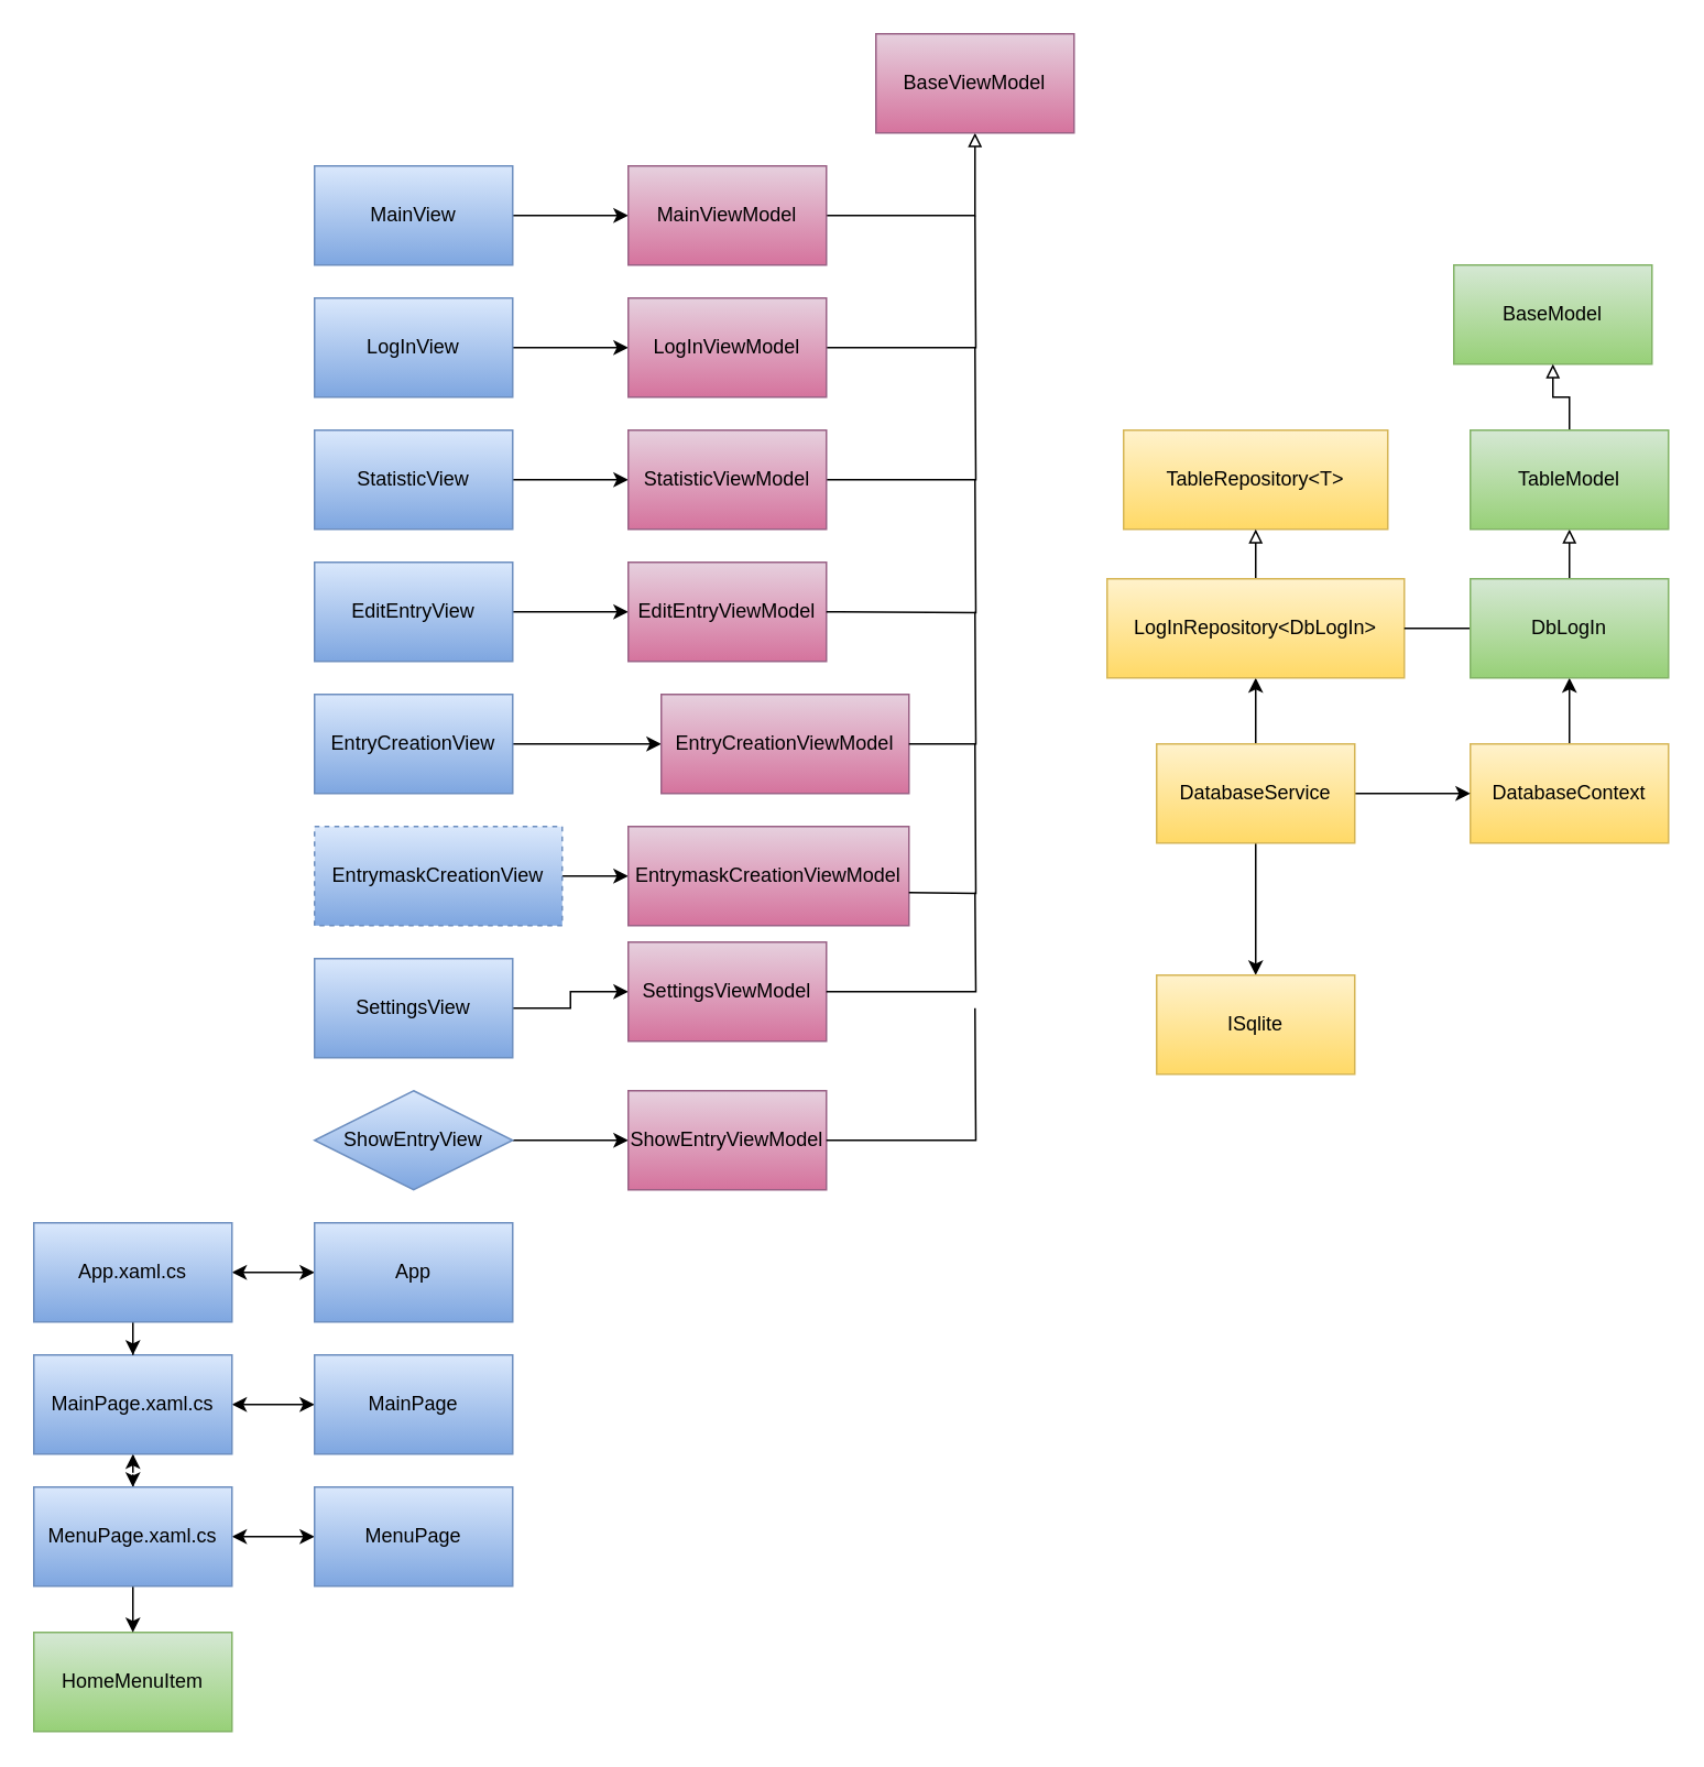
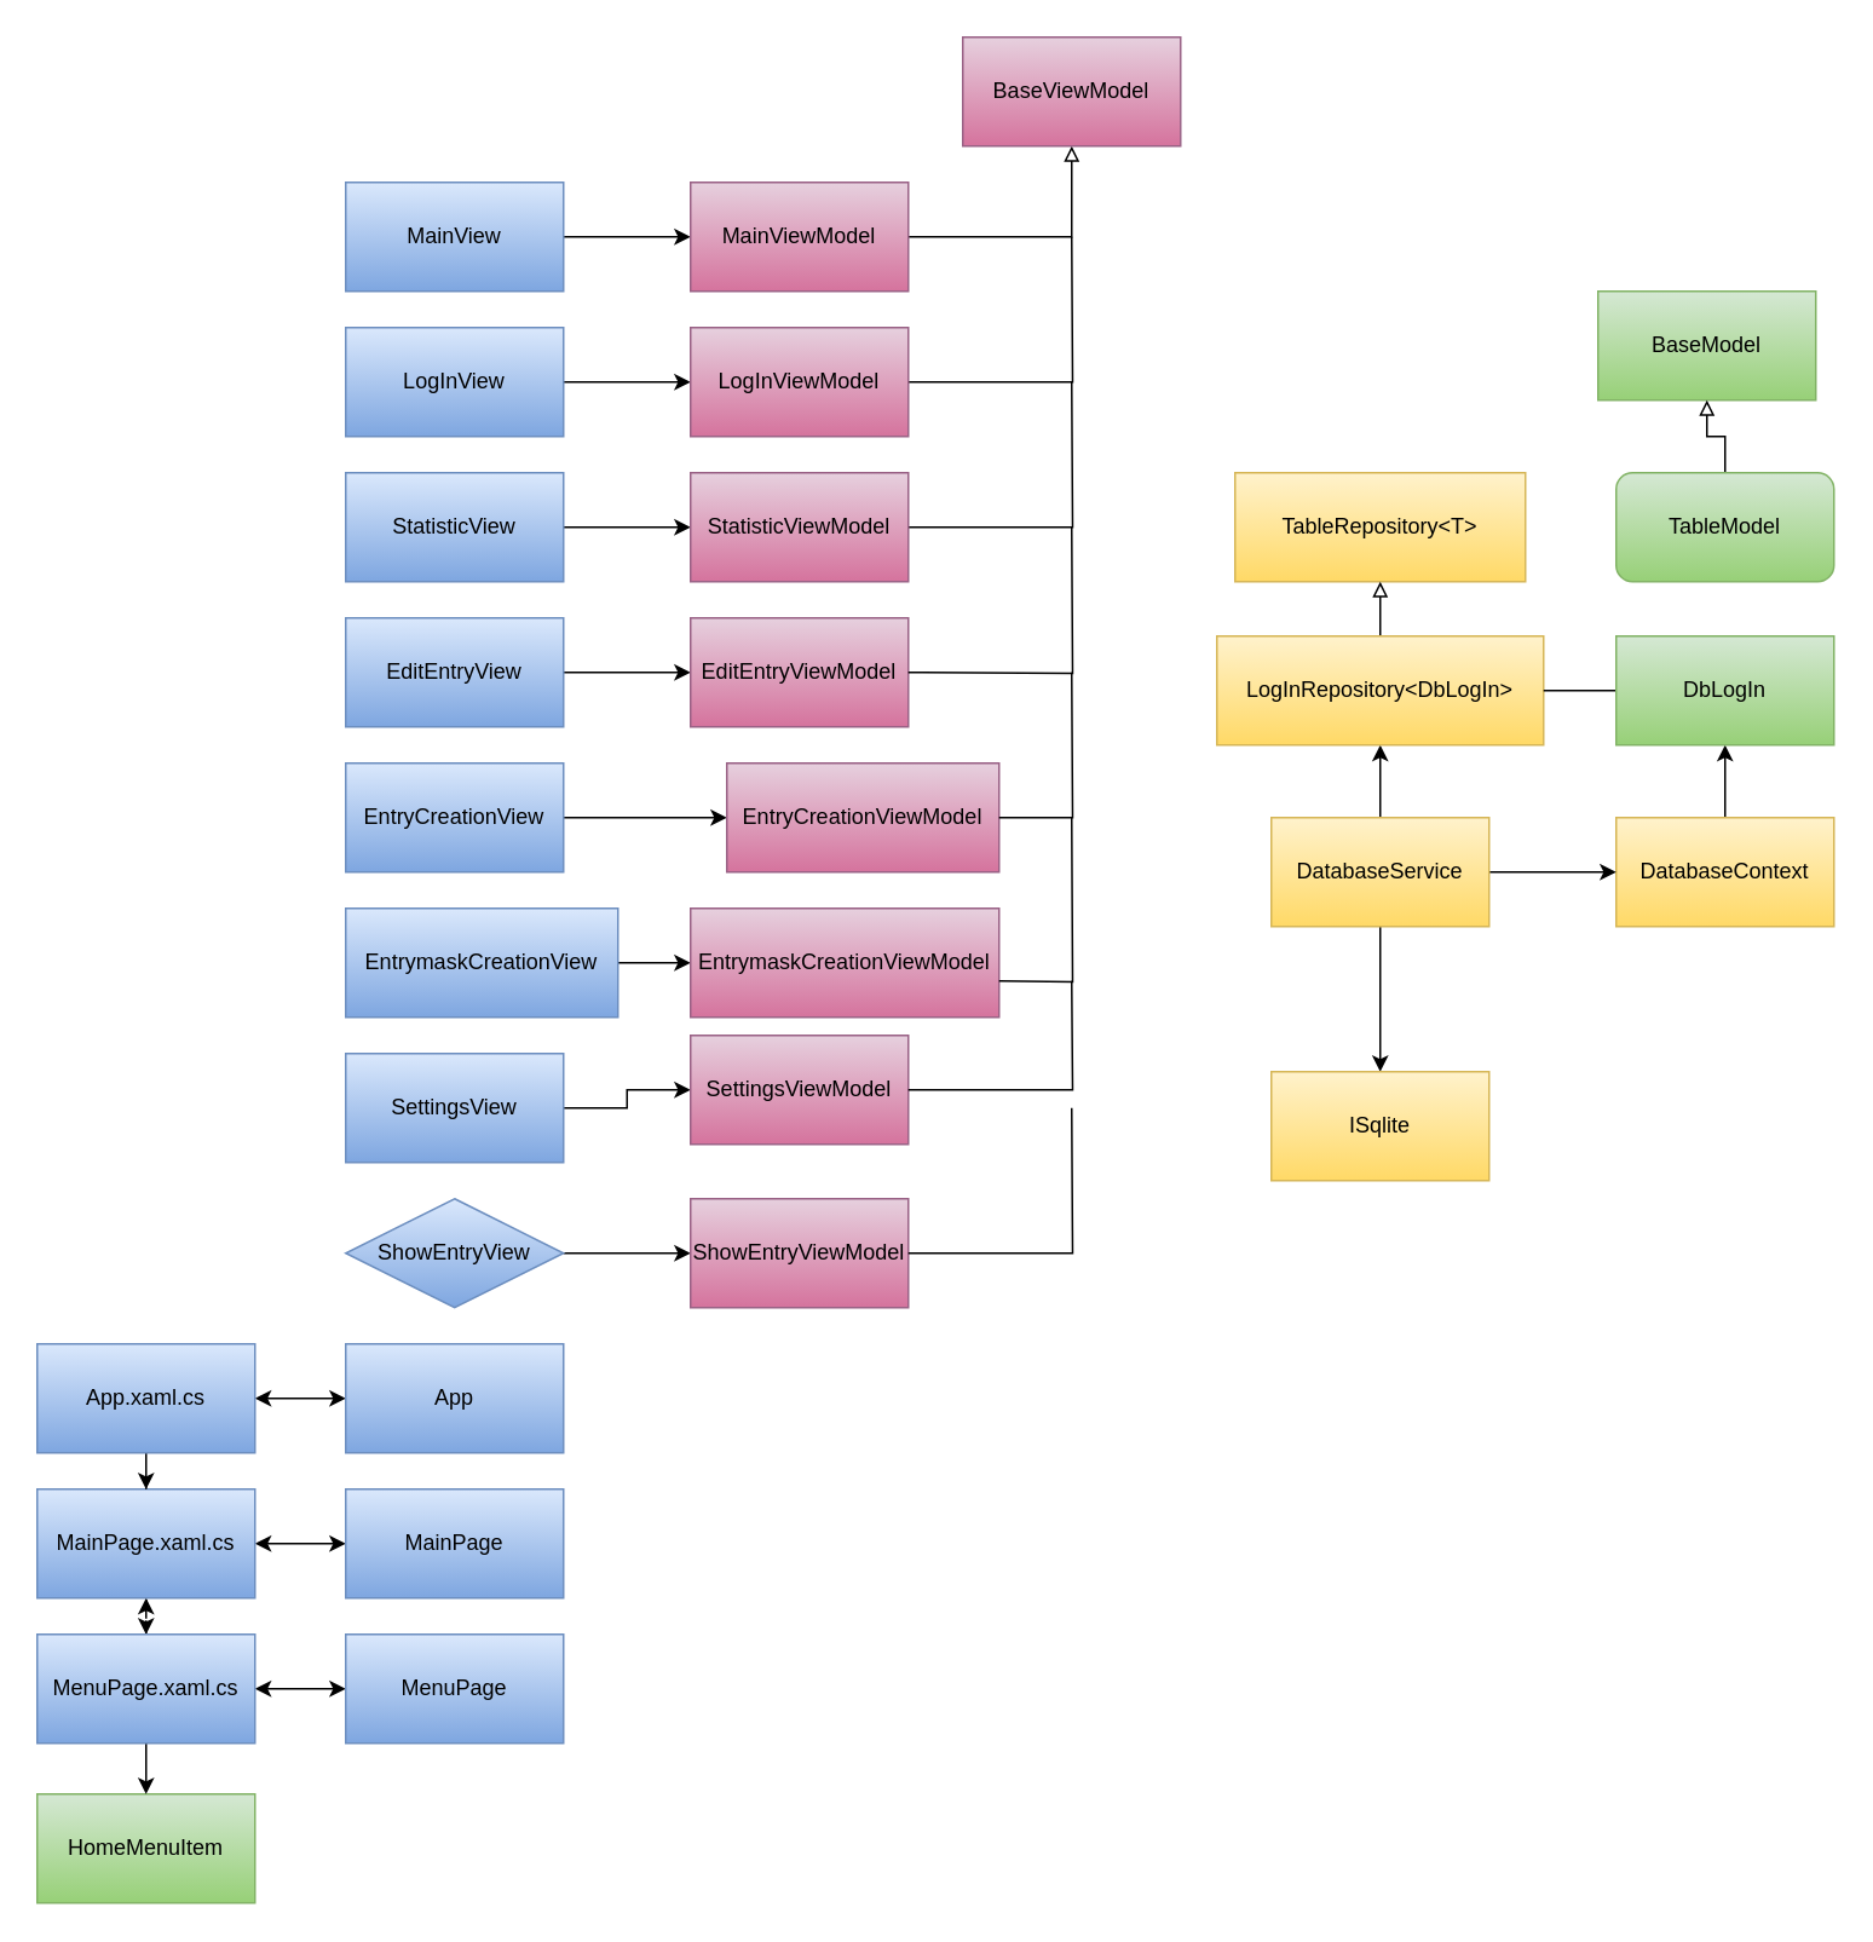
- <mxCell id="57" value="TableModel" style="rounded=0;whiteSpace=wrap;html=1;gradientColor=#97d077;fillColor=#d5e8d4;strokeColor=#82b366;" vertex="1" parent="1"><mxGeometry x="890" y="260" width="120" height="60" as="geometry" /></mxCell>
+ <mxCell id="57" value="TableModel" style="whiteSpace=wrap;html=1;gradientColor=#97d077;fillColor=#d5e8d4;strokeColor=#82b366;rounded=1;" vertex="1" parent="1"><mxGeometry x="890" y="260" width="120" height="60" as="geometry" /></mxCell>
- <mxCell id="52" value="" style="edgeStyle=orthogonalEdgeStyle;rounded=0;orthogonalLoop=1;jettySize=auto;html=1;endArrow=block;endFill=0;" edge="1" parent="1" source="53" target="57"><mxGeometry relative="1" as="geometry" /></mxCell>
- <mxCell id="14" value="EntrymaskCreationView" style="rounded=0;whiteSpace=wrap;html=1;gradientColor=#7ea6e0;fillColor=#dae8fc;strokeColor=#6c8ebf;dashed=1;" vertex="1" parent="1"><mxGeometry x="190" y="500" width="150" height="60" as="geometry" /></mxCell>
+ <mxCell id="14" value="EntrymaskCreationView" style="rounded=0;whiteSpace=wrap;html=1;gradientColor=#7ea6e0;fillColor=#dae8fc;strokeColor=#6c8ebf;" vertex="1" parent="1"><mxGeometry x="190" y="500" width="150" height="60" as="geometry" /></mxCell>
